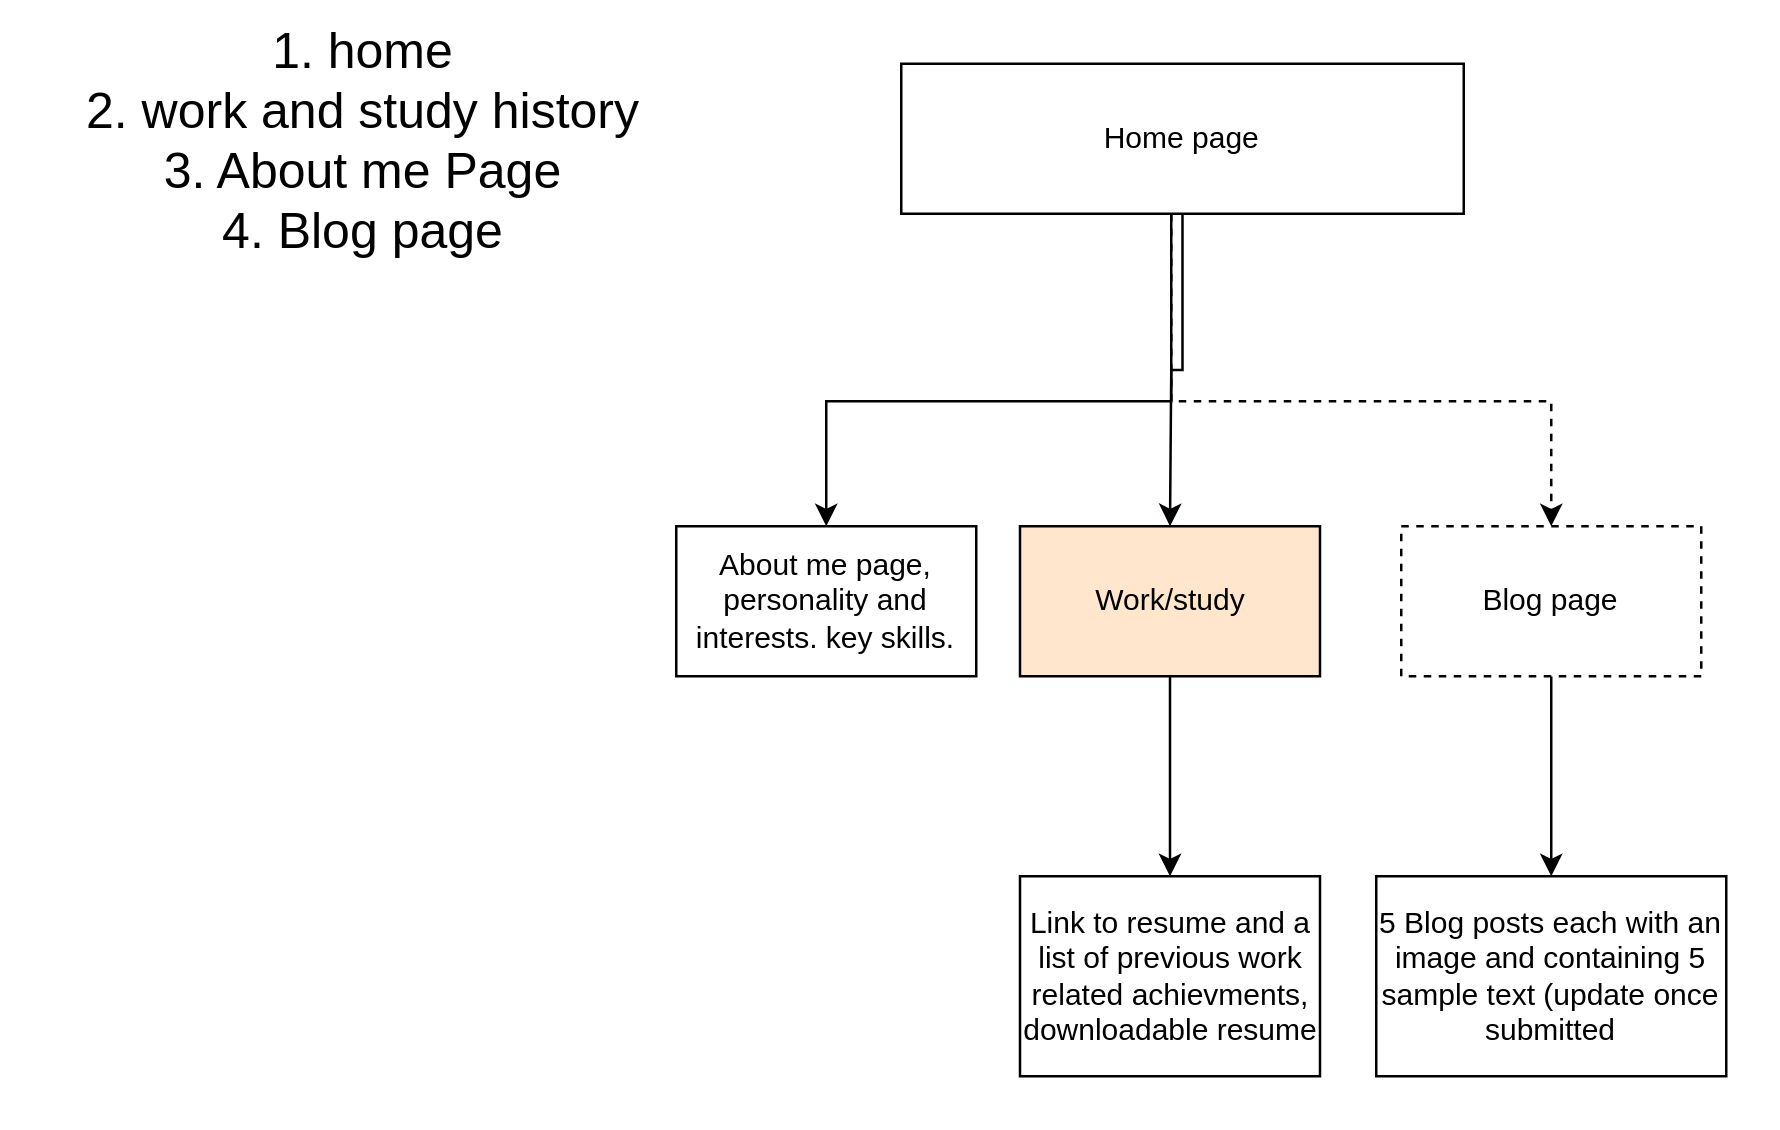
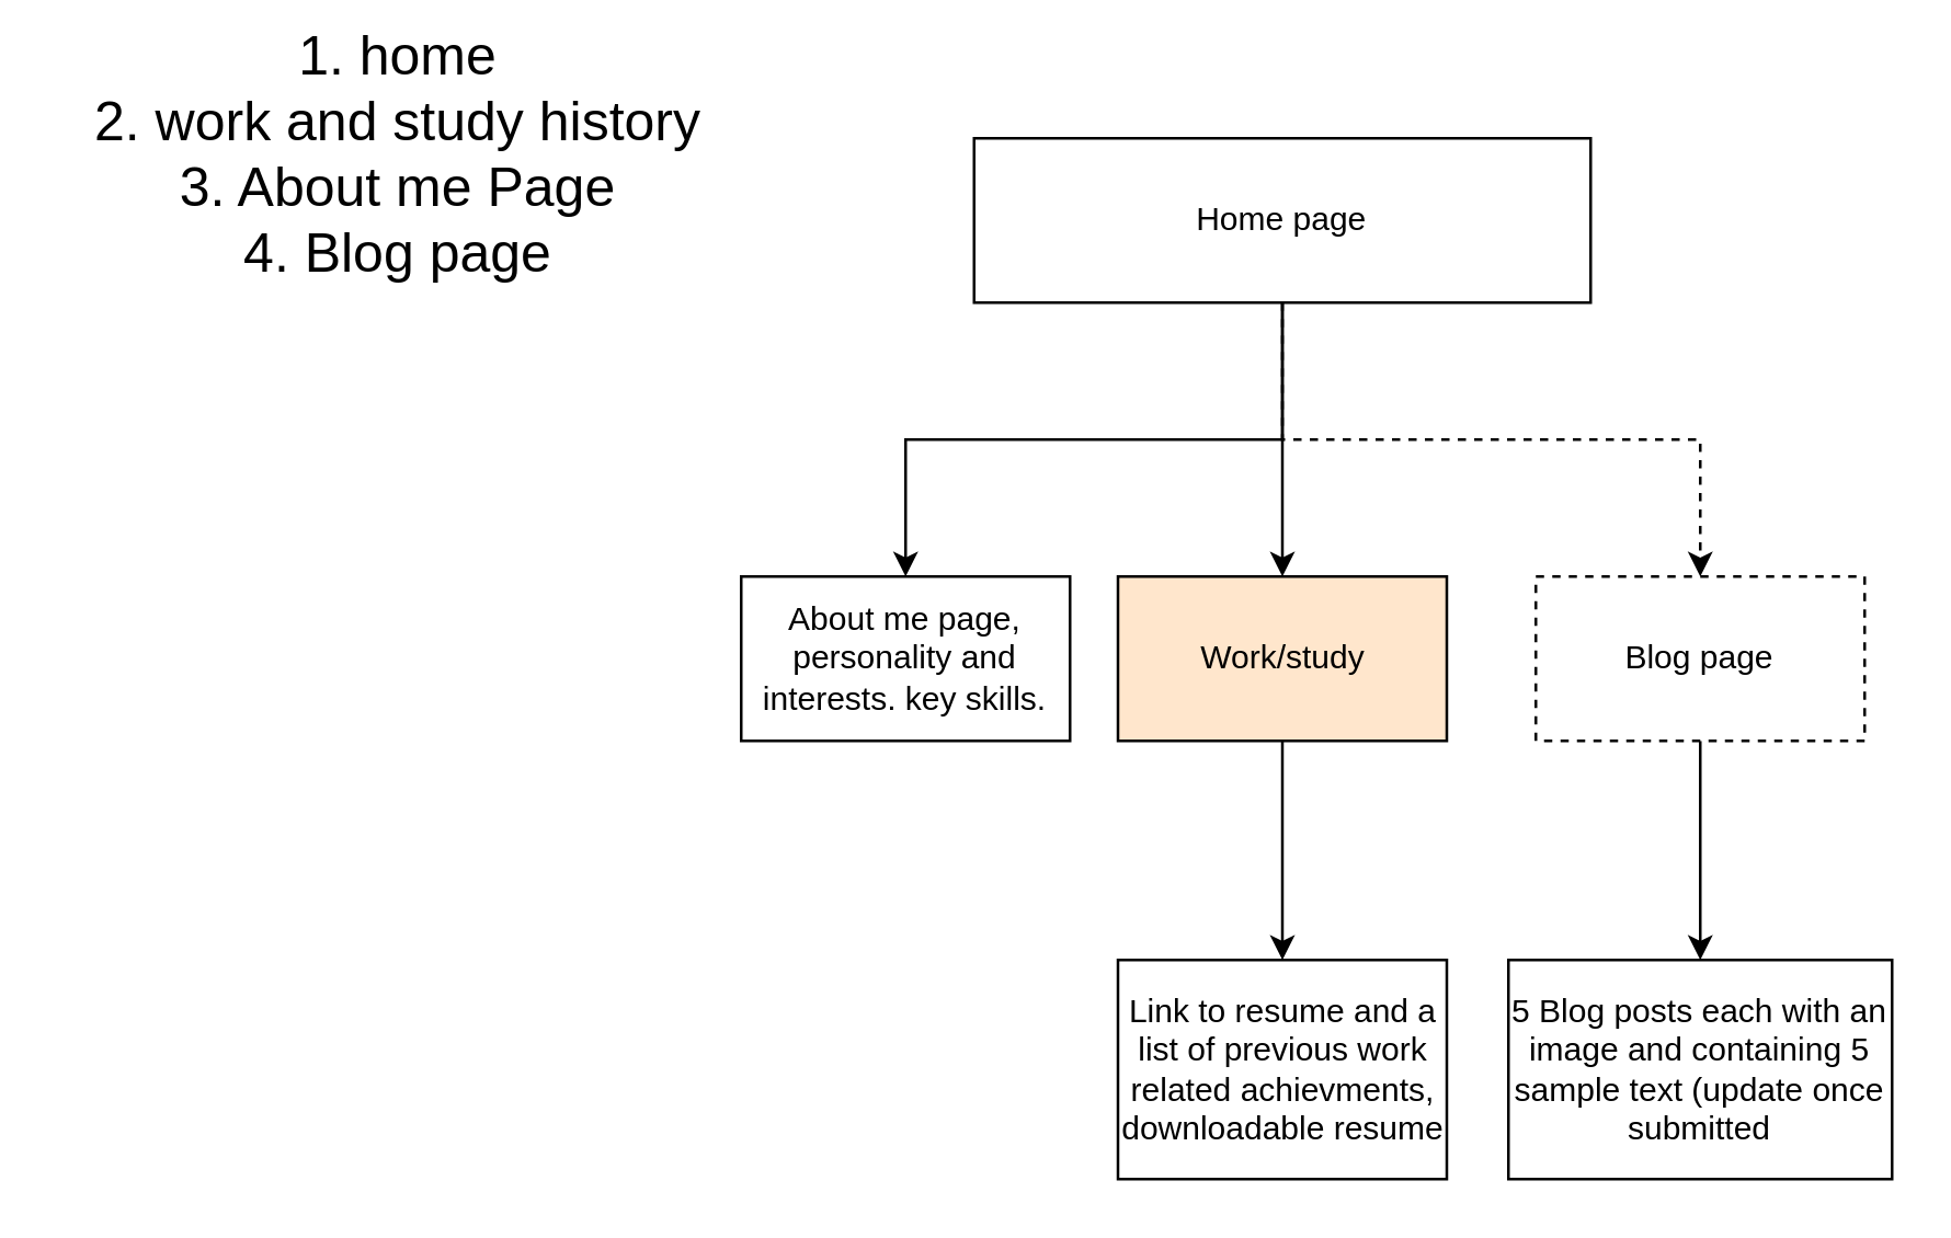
- <mxCell id="5" value="Home page" style="rounded=0;whiteSpace=wrap;html=1;" vertex="1" parent="1"><mxGeometry x="360" y="25" width="225" height="60" as="geometry" /></mxCell>
+ <mxCell id="5" value="Home page" style="rounded=0;whiteSpace=wrap;html=1;" vertex="1" parent="1"><mxGeometry x="355" y="50" width="225" height="60" as="geometry" /></mxCell>
